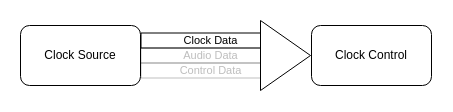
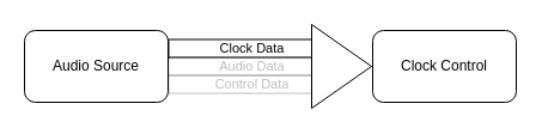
- <mxCell id="2" value="Clock Source" style="rounded=1;whiteSpace=wrap;html=1;" parent="1" vertex="1"><mxGeometry x="20" y="25" width="120" height="60" as="geometry" /></mxCell>
+ <mxCell id="2" value="Audio Source" style="rounded=1;whiteSpace=wrap;html=1;" parent="1" vertex="1"><mxGeometry x="20" y="25" width="120" height="60" as="geometry" /></mxCell>
